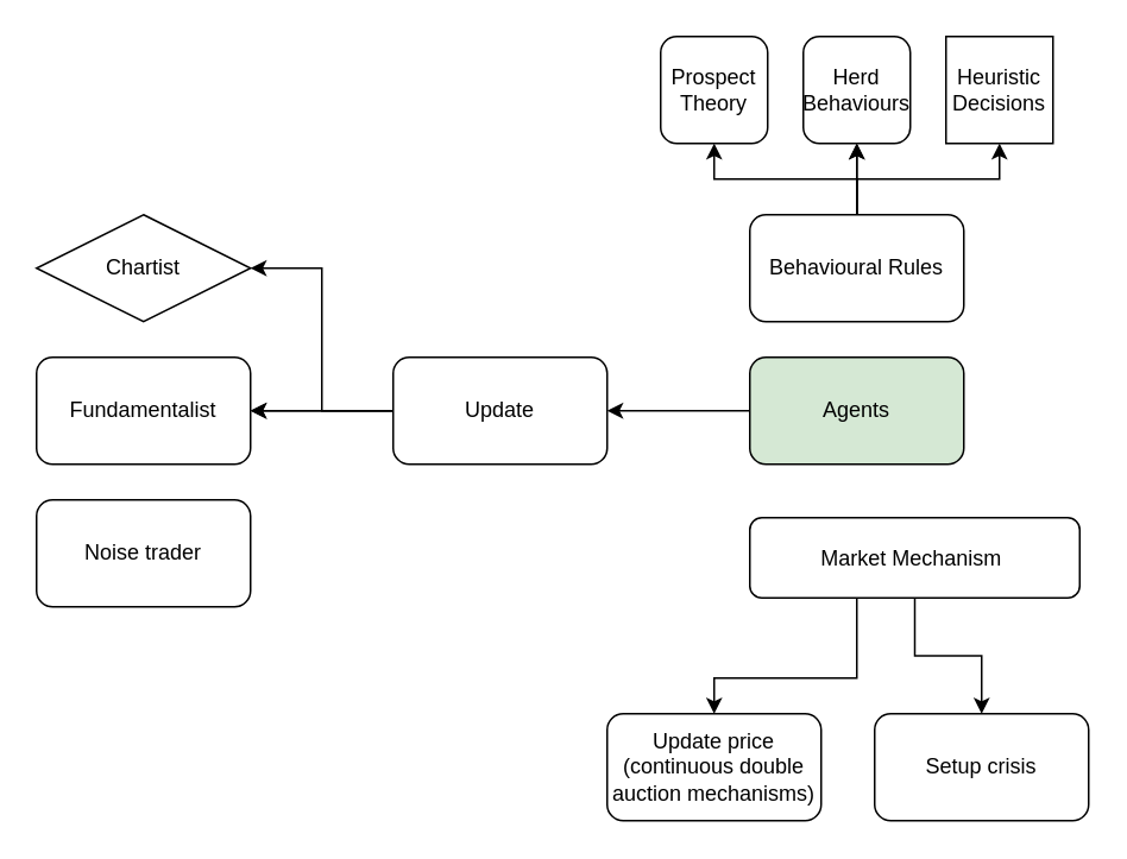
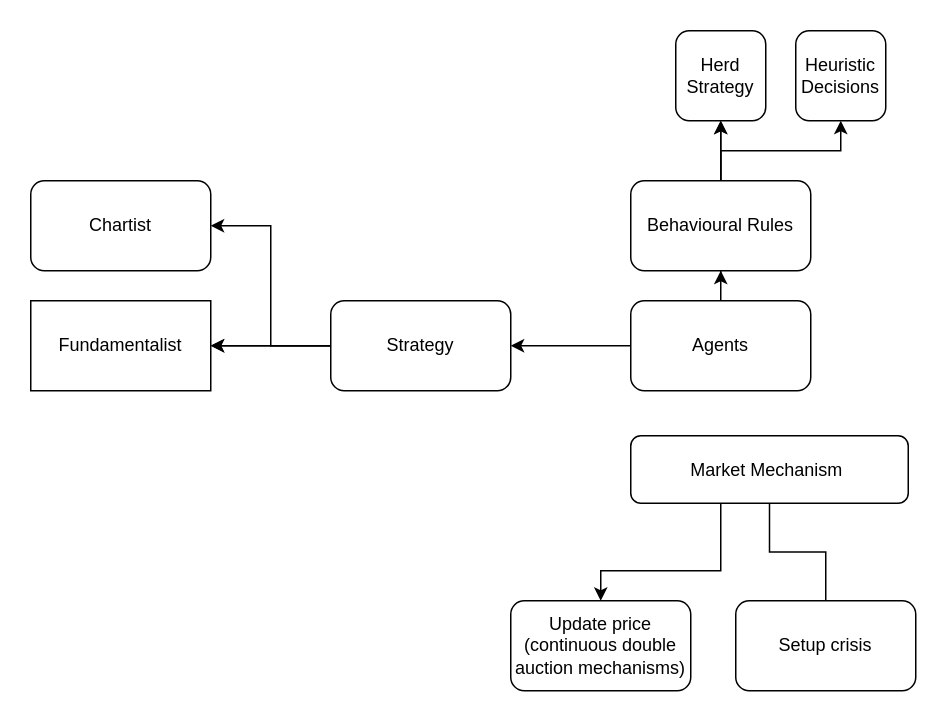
- <mxCell id="9" value="Prospect Theory" style="whiteSpace=wrap;html=1;rounded=1;" vertex="1" parent="1"><mxGeometry x="370" y="20" width="60" height="60" as="geometry" /></mxCell>
- <mxCell id="10" value="Herd Behaviours" style="whiteSpace=wrap;html=1;rounded=1;" vertex="1" parent="1"><mxGeometry x="450" y="20" width="60" height="60" as="geometry" /></mxCell>
+ <mxCell id="10" value="Herd Strategy" style="whiteSpace=wrap;html=1;rounded=1;" vertex="1" parent="1"><mxGeometry x="450" y="20" width="60" height="60" as="geometry" /></mxCell>
- <mxCell id="11" value="Heuristic&lt;div&gt;Decisions&lt;/div&gt;" style="whiteSpace=wrap;html=1;rounded=0;" vertex="1" parent="1"><mxGeometry x="530" y="20" width="60" height="60" as="geometry" /></mxCell>
+ <mxCell id="11" value="Heuristic&lt;div&gt;Decisions&lt;/div&gt;" style="whiteSpace=wrap;html=1;rounded=1;" vertex="1" parent="1"><mxGeometry x="530" y="20" width="60" height="60" as="geometry" /></mxCell>
- <mxCell id="5" value="" style="edgeStyle=orthogonalEdgeStyle;rounded=0;orthogonalLoop=1;jettySize=auto;html=1;" edge="1" parent="1" source="8" target="9"><mxGeometry relative="1" as="geometry"><Array as="points"><mxPoint x="480" y="100" /><mxPoint x="400" y="100" /></Array></mxGeometry></mxCell>
- <mxCell id="18" value="Chartist" style="rhombus;whiteSpace=wrap;html=1;" vertex="1" parent="1"><mxGeometry x="20" y="120" width="120" height="60" as="geometry" /></mxCell>
+ <mxCell id="18" value="Chartist" style="whiteSpace=wrap;html=1;rounded=1;" vertex="1" parent="1"><mxGeometry x="20" y="120" width="120" height="60" as="geometry" /></mxCell>
+ <mxCell id="2" value="" style="edgeStyle=orthogonalEdgeStyle;rounded=0;orthogonalLoop=1;jettySize=auto;html=1;" edge="1" parent="1" source="4" target="8"><mxGeometry relative="1" as="geometry" /></mxCell>
- <mxCell id="17" value="Fundamentalist" style="rounded=1;whiteSpace=wrap;html=1;" vertex="1" parent="1"><mxGeometry x="20" y="200" width="120" height="60" as="geometry" /></mxCell>
+ <mxCell id="17" value="Fundamentalist" style="whiteSpace=wrap;html=1;rounded=0;" vertex="1" parent="1"><mxGeometry x="20" y="200" width="120" height="60" as="geometry" /></mxCell>
- <mxCell id="16" value="Update" style="rounded=1;whiteSpace=wrap;html=1;" vertex="1" parent="1"><mxGeometry x="220" y="200" width="120" height="60" as="geometry" /></mxCell>
+ <mxCell id="16" value="Strategy" style="rounded=1;whiteSpace=wrap;html=1;" vertex="1" parent="1"><mxGeometry x="220" y="200" width="120" height="60" as="geometry" /></mxCell>
- <mxCell id="4" value="Agents" style="rounded=1;whiteSpace=wrap;html=1;fillColor=#d5e8d4;" vertex="1" parent="1"><mxGeometry x="420" y="200" width="120" height="60" as="geometry" /></mxCell>
+ <mxCell id="4" value="Agents" style="rounded=1;whiteSpace=wrap;html=1;" vertex="1" parent="1"><mxGeometry x="420" y="200" width="120" height="60" as="geometry" /></mxCell>
- <mxCell id="19" value="Noise trader" style="whiteSpace=wrap;html=1;rounded=1;" vertex="1" parent="1"><mxGeometry x="20" y="280" width="120" height="60" as="geometry" /></mxCell>
- <mxCell id="21" style="edgeStyle=orthogonalEdgeStyle;rounded=0;orthogonalLoop=1;jettySize=auto;html=1;exitX=0.5;exitY=1;exitDx=0;exitDy=0;entryX=0.5;entryY=0;entryDx=0;entryDy=0;" edge="1" parent="1" source="22" target="24"><mxGeometry relative="1" as="geometry" /></mxCell>
+ <mxCell id="21" style="edgeStyle=orthogonalEdgeStyle;rounded=0;orthogonalLoop=1;jettySize=auto;html=1;exitX=0.5;exitY=1;exitDx=0;exitDy=0;entryX=0.5;entryY=0;entryDx=0;entryDy=0;endArrow=none;" edge="1" parent="1" source="22" target="24"><mxGeometry relative="1" as="geometry" /></mxCell>
